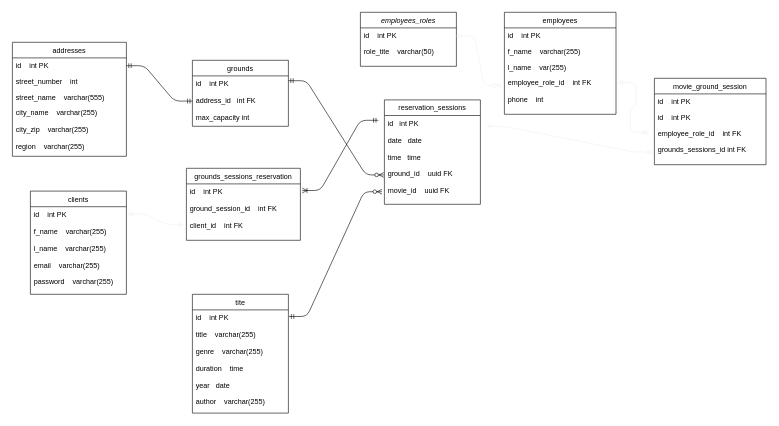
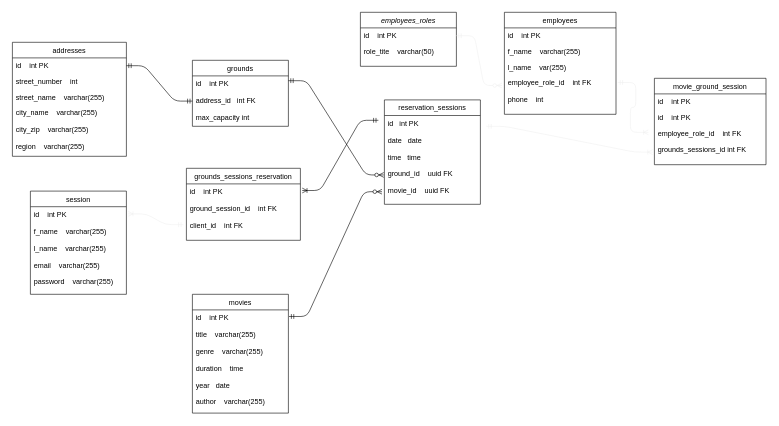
- <mxCell id="23" value="street_name    varchar(555)" style="text;align=left;verticalAlign=top;spacingLeft=4;spacingRight=4;overflow=hidden;rotatable=0;points=[[0,0.5],[1,0.5]];portConstraint=eastwest;rounded=0;shadow=0;html=0;" parent="20" vertex="1"><mxGeometry y="78" width="190" height="26" as="geometry" /></mxCell>
+ <mxCell id="23" value="street_name    varchar(255)" style="text;align=left;verticalAlign=top;spacingLeft=4;spacingRight=4;overflow=hidden;rotatable=0;points=[[0,0.5],[1,0.5]];portConstraint=eastwest;rounded=0;shadow=0;html=0;" parent="20" vertex="1"><mxGeometry y="78" width="190" height="26" as="geometry" /></mxCell>
- <mxCell id="16" value="clients" style="swimlane;fontStyle=0;align=center;verticalAlign=top;childLayout=stackLayout;horizontal=1;startSize=26;horizontalStack=0;resizeParent=1;resizeLast=0;collapsible=1;marginBottom=0;rounded=0;shadow=0;strokeWidth=1;" parent="1" vertex="1"><mxGeometry x="50" y="318" width="160" height="172" as="geometry"><mxRectangle x="130" y="380" width="160" height="26" as="alternateBounds" /></mxGeometry></mxCell>
+ <mxCell id="16" value="session" style="swimlane;fontStyle=0;align=center;verticalAlign=top;childLayout=stackLayout;horizontal=1;startSize=26;horizontalStack=0;resizeParent=1;resizeLast=0;collapsible=1;marginBottom=0;rounded=0;shadow=0;strokeWidth=1;" parent="1" vertex="1"><mxGeometry x="50" y="318" width="160" height="172" as="geometry"><mxRectangle x="130" y="380" width="160" height="26" as="alternateBounds" /></mxGeometry></mxCell>
- <mxCell id="7" value="tite" style="swimlane;fontStyle=0;align=center;verticalAlign=top;childLayout=stackLayout;horizontal=1;startSize=26;horizontalStack=0;resizeParent=1;resizeLast=0;collapsible=1;marginBottom=0;rounded=0;shadow=0;strokeWidth=1;" parent="1" vertex="1"><mxGeometry x="320" y="490" width="160" height="198" as="geometry"><mxRectangle x="340" y="380" width="170" height="26" as="alternateBounds" /></mxGeometry></mxCell>
+ <mxCell id="7" value="movies" style="swimlane;fontStyle=0;align=center;verticalAlign=top;childLayout=stackLayout;horizontal=1;startSize=26;horizontalStack=0;resizeParent=1;resizeLast=0;collapsible=1;marginBottom=0;rounded=0;shadow=0;strokeWidth=1;" parent="1" vertex="1"><mxGeometry x="320" y="490" width="160" height="198" as="geometry"><mxRectangle x="340" y="380" width="170" height="26" as="alternateBounds" /></mxGeometry></mxCell>
